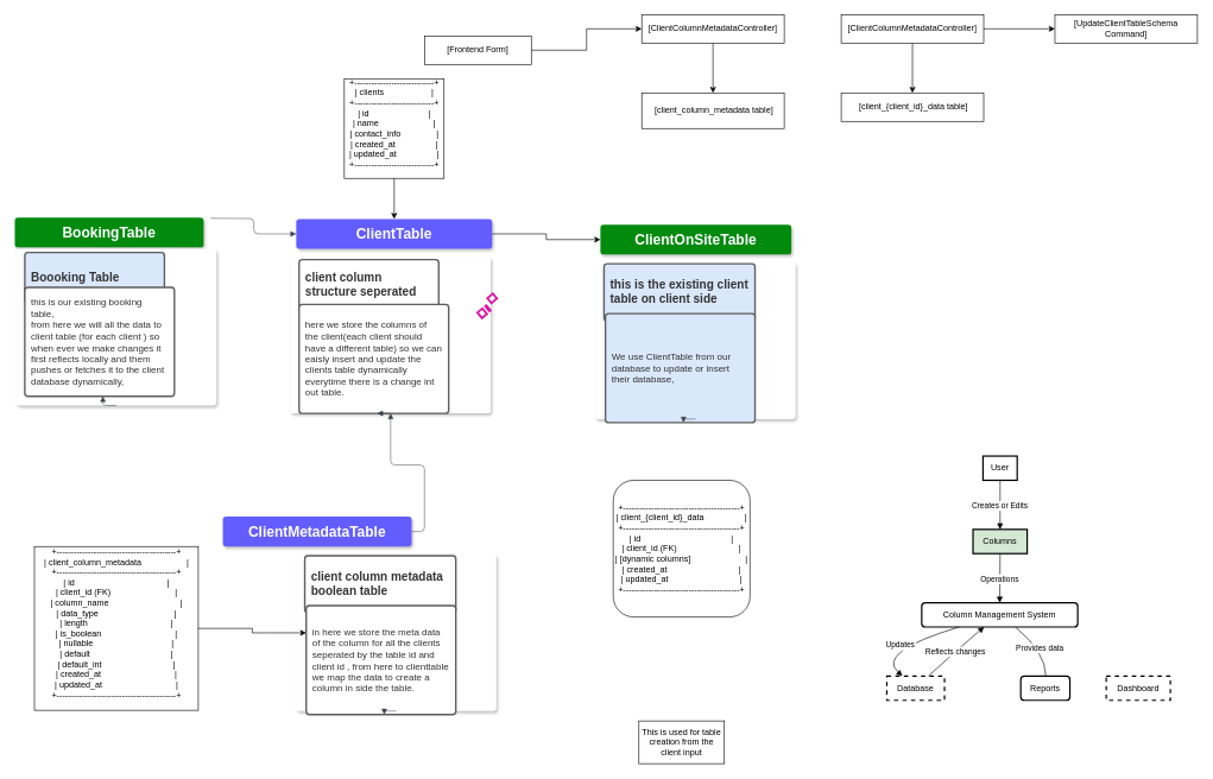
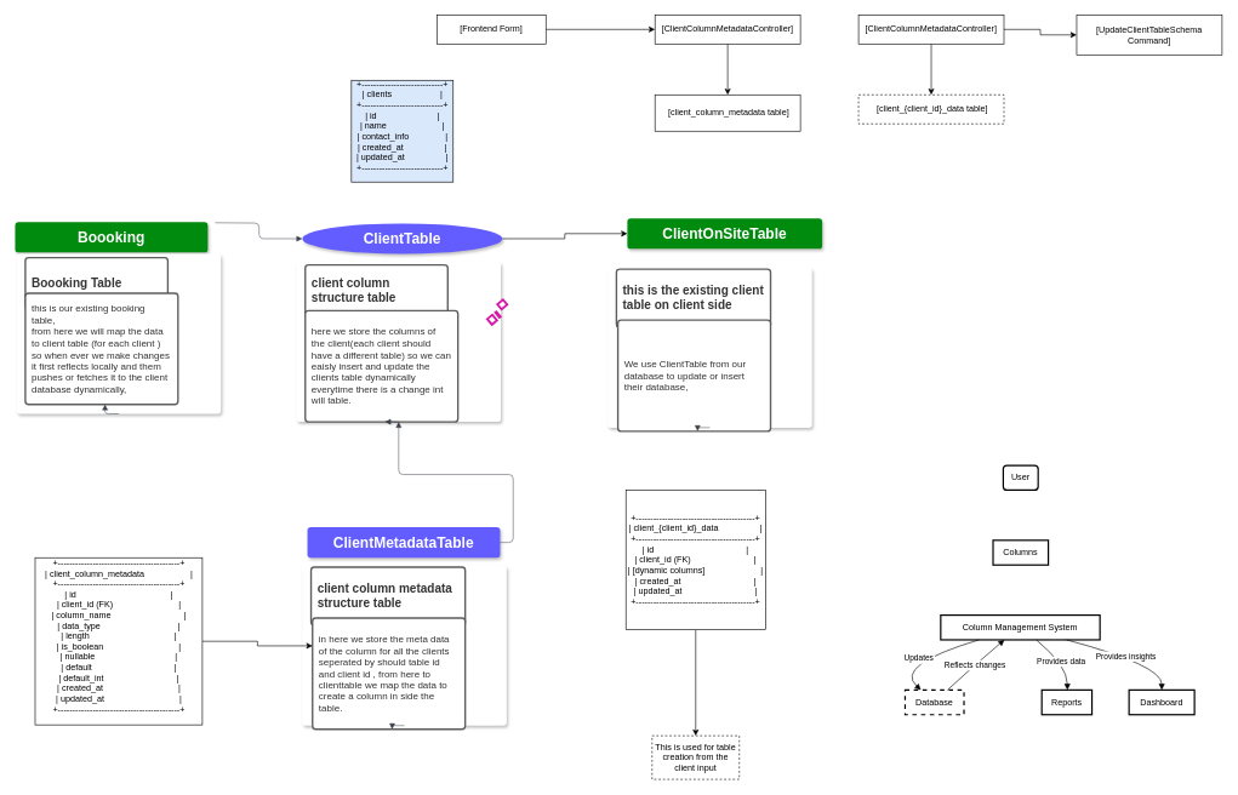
- <mxCell id="64" value="&lt;span style=&quot;text-align: left;&quot;&gt;[UpdateClientTableSchema Command]&lt;/span&gt;" style="rounded=0;whiteSpace=wrap;html=1;" vertex="1" parent="1"><mxGeometry x="1480" y="20" width="200" height="40" as="geometry" /></mxCell>
+ <mxCell id="64" value="&lt;span style=&quot;text-align: left;&quot;&gt;[UpdateClientTableSchema Command]&lt;/span&gt;" style="rounded=0;whiteSpace=wrap;html=1;" vertex="1" parent="1"><mxGeometry x="1480" y="20" width="200" height="55" as="geometry" /></mxCell>
- <mxCell id="57" value="&lt;span style=&quot;text-align: left;&quot;&gt;[Frontend Form]&lt;/span&gt;" style="rounded=0;whiteSpace=wrap;html=1;" vertex="1" parent="1"><mxGeometry x="595" y="50" width="150" height="40" as="geometry" /></mxCell>
+ <mxCell id="57" value="&lt;span style=&quot;text-align: left;&quot;&gt;[Frontend Form]&lt;/span&gt;" style="rounded=0;whiteSpace=wrap;html=1;" vertex="1" parent="1"><mxGeometry x="600" y="20" width="150" height="40" as="geometry" /></mxCell>
- <mxCell id="65" value="&lt;span style=&quot;text-align: left;&quot;&gt;&amp;nbsp;[client_{client_id}_data table]&lt;/span&gt;" style="rounded=0;whiteSpace=wrap;html=1;" vertex="1" parent="1"><mxGeometry x="1180" y="130" width="200" height="40" as="geometry" /></mxCell>
+ <mxCell id="65" value="&lt;span style=&quot;text-align: left;&quot;&gt;&amp;nbsp;[client_{client_id}_data table]&lt;/span&gt;" style="rounded=0;whiteSpace=wrap;html=1;dashed=1;" vertex="1" parent="1"><mxGeometry x="1180" y="130" width="200" height="40" as="geometry" /></mxCell>
- <mxCell id="69" value="&lt;div&gt;+----------------------------+&lt;/div&gt;&lt;div&gt;| clients&amp;nbsp; &amp;nbsp; &amp;nbsp; &amp;nbsp; &amp;nbsp; &amp;nbsp; &amp;nbsp; &amp;nbsp; &amp;nbsp; &amp;nbsp; |&lt;/div&gt;&lt;div&gt;+----------------------------+&lt;/div&gt;&lt;div&gt;| id&amp;nbsp; &amp;nbsp; &amp;nbsp; &amp;nbsp; &amp;nbsp; &amp;nbsp; &amp;nbsp; &amp;nbsp; &amp;nbsp; &amp;nbsp; &amp;nbsp; &amp;nbsp; &amp;nbsp;|&lt;/div&gt;&lt;div&gt;| name&amp;nbsp; &amp;nbsp; &amp;nbsp; &amp;nbsp; &amp;nbsp; &amp;nbsp; &amp;nbsp; &amp;nbsp; &amp;nbsp; &amp;nbsp; &amp;nbsp; &amp;nbsp;|&lt;/div&gt;&lt;div&gt;| contact_info&amp;nbsp; &amp;nbsp; &amp;nbsp; &amp;nbsp; &amp;nbsp; &amp;nbsp; &amp;nbsp; &amp;nbsp;|&lt;/div&gt;&lt;div&gt;| created_at&amp;nbsp; &amp;nbsp; &amp;nbsp; &amp;nbsp; &amp;nbsp; &amp;nbsp; &amp;nbsp; &amp;nbsp; &amp;nbsp;|&lt;/div&gt;&lt;div&gt;| updated_at&amp;nbsp; &amp;nbsp; &amp;nbsp; &amp;nbsp; &amp;nbsp; &amp;nbsp; &amp;nbsp; &amp;nbsp; &amp;nbsp;|&lt;/div&gt;&lt;div&gt;+----------------------------+&lt;/div&gt;&lt;div&gt;&lt;br&gt;&lt;/div&gt;" style="whiteSpace=wrap;html=1;aspect=fixed;" vertex="1" parent="1"><mxGeometry x="482.5" y="110" width="140" height="140" as="geometry" /></mxCell>
+ <mxCell id="69" value="&lt;div&gt;+----------------------------+&lt;/div&gt;&lt;div&gt;| clients&amp;nbsp; &amp;nbsp; &amp;nbsp; &amp;nbsp; &amp;nbsp; &amp;nbsp; &amp;nbsp; &amp;nbsp; &amp;nbsp; &amp;nbsp; |&lt;/div&gt;&lt;div&gt;+----------------------------+&lt;/div&gt;&lt;div&gt;| id&amp;nbsp; &amp;nbsp; &amp;nbsp; &amp;nbsp; &amp;nbsp; &amp;nbsp; &amp;nbsp; &amp;nbsp; &amp;nbsp; &amp;nbsp; &amp;nbsp; &amp;nbsp; &amp;nbsp;|&lt;/div&gt;&lt;div&gt;| name&amp;nbsp; &amp;nbsp; &amp;nbsp; &amp;nbsp; &amp;nbsp; &amp;nbsp; &amp;nbsp; &amp;nbsp; &amp;nbsp; &amp;nbsp; &amp;nbsp; &amp;nbsp;|&lt;/div&gt;&lt;div&gt;| contact_info&amp;nbsp; &amp;nbsp; &amp;nbsp; &amp;nbsp; &amp;nbsp; &amp;nbsp; &amp;nbsp; &amp;nbsp;|&lt;/div&gt;&lt;div&gt;| created_at&amp;nbsp; &amp;nbsp; &amp;nbsp; &amp;nbsp; &amp;nbsp; &amp;nbsp; &amp;nbsp; &amp;nbsp; &amp;nbsp;|&lt;/div&gt;&lt;div&gt;| updated_at&amp;nbsp; &amp;nbsp; &amp;nbsp; &amp;nbsp; &amp;nbsp; &amp;nbsp; &amp;nbsp; &amp;nbsp; &amp;nbsp;|&lt;/div&gt;&lt;div&gt;+----------------------------+&lt;/div&gt;&lt;div&gt;&lt;br&gt;&lt;/div&gt;" style="whiteSpace=wrap;html=1;aspect=fixed;fillColor=#dae8fc;" vertex="1" parent="1"><mxGeometry x="482.5" y="110" width="140" height="140" as="geometry" /></mxCell>
- <mxCell id="68" style="edgeStyle=orthogonalEdgeStyle;rounded=0;orthogonalLoop=1;jettySize=auto;html=1;" edge="1" parent="1" source="69" target="25"><mxGeometry relative="1" as="geometry" /></mxCell>
- <mxCell id="26" value="BookingTable" style="html=1;overflow=block;blockSpacing=1;whiteSpace=wrap;fontSize=20;fontColor=#ffffff;fontStyle=1;align=center;spacing=9;verticalAlign=middle;strokeOpacity=0;fillOpacity=100;rounded=1;absoluteArcSize=1;arcSize=9;shadow=1;fillColor=#008A0E;strokeWidth=2.3;lucidId=nfBWnPnNE7Cg;" vertex="1" parent="1"><mxGeometry x="20" y="305" width="265" height="42" as="geometry" /></mxCell>
+ <mxCell id="26" value="Boooking" style="html=1;overflow=block;blockSpacing=1;whiteSpace=wrap;fontSize=20;fontColor=#ffffff;fontStyle=1;align=center;spacing=9;verticalAlign=middle;strokeOpacity=0;fillOpacity=100;rounded=1;absoluteArcSize=1;arcSize=9;shadow=1;fillColor=#008A0E;strokeWidth=2.3;lucidId=nfBWnPnNE7Cg;" vertex="1" parent="1"><mxGeometry x="20" y="305" width="265" height="42" as="geometry" /></mxCell>
- <mxCell id="25" value="ClientTable" style="html=1;overflow=block;blockSpacing=1;whiteSpace=wrap;fontSize=20;fontColor=#ffffff;fontStyle=1;align=center;spacing=9;verticalAlign=middle;strokeOpacity=0;fillOpacity=100;rounded=1;absoluteArcSize=1;arcSize=9;shadow=1;fillColor=#635dff;strokeWidth=2.3;lucidId=u~AWKzOc-3VQ;" vertex="1" parent="1"><mxGeometry x="415" y="307" width="275" height="42" as="geometry" /></mxCell>
+ <mxCell id="25" value="ClientTable" style="ellipse;html=1;overflow=block;blockSpacing=1;whiteSpace=wrap;fontSize=20;fontColor=#ffffff;fontStyle=1;align=center;spacing=9;verticalAlign=middle;strokeOpacity=0;fillOpacity=100;absoluteArcSize=1;arcSize=9;shadow=1;fillColor=#635dff;strokeWidth=2.3;lucidId=u~AWKzOc-3VQ;" vertex="1" parent="1"><mxGeometry x="415" y="307" width="275" height="42" as="geometry" /></mxCell>
- <mxCell id="55" value="ClientOnSiteTable" style="html=1;overflow=block;blockSpacing=1;whiteSpace=wrap;fontSize=20;fontColor=#ffffff;fontStyle=1;align=center;spacing=9;verticalAlign=middle;strokeOpacity=0;fillOpacity=100;rounded=1;absoluteArcSize=1;arcSize=9;shadow=1;fillColor=#008A0E;strokeWidth=2.3;lucidId=.iBWn_iySjag;" vertex="1" parent="1"><mxGeometry x="842" y="315" width="268" height="42" as="geometry" /></mxCell>
+ <mxCell id="55" value="ClientOnSiteTable" style="html=1;overflow=block;blockSpacing=1;whiteSpace=wrap;fontSize=20;fontColor=#ffffff;fontStyle=1;align=center;spacing=9;verticalAlign=middle;strokeOpacity=0;fillOpacity=100;rounded=1;absoluteArcSize=1;arcSize=9;shadow=1;fillColor=#008A0E;strokeWidth=2.3;lucidId=.iBWn_iySjag;" vertex="1" parent="1"><mxGeometry x="862" y="300" width="268" height="42" as="geometry" /></mxCell>
- <mxCell id="34" value="Boooking Table" style="html=1;overflow=block;blockSpacing=1;whiteSpace=wrap;fontSize=16.7;fontColor=#333333;fontStyle=1;align=left;spacing=9;verticalAlign=middle;strokeColor=#5e5e5e;strokeOpacity=100;rounded=1;absoluteArcSize=1;arcSize=9;strokeWidth=2.3;lucidId=rfBW9VxdSLrM;fillColor=#dae8fc;" vertex="1" parent="31"><mxGeometry x="12" y="5" width="196" height="71" as="geometry" /></mxCell>
+ <mxCell id="34" value="Boooking Table" style="html=1;overflow=block;blockSpacing=1;whiteSpace=wrap;fontSize=16.7;fontColor=#333333;fontStyle=1;align=left;spacing=9;verticalAlign=middle;strokeColor=#5e5e5e;strokeOpacity=100;rounded=1;absoluteArcSize=1;arcSize=9;strokeWidth=2.3;lucidId=rfBW9VxdSLrM;" vertex="1" parent="31"><mxGeometry x="12" y="5" width="196" height="71" as="geometry" /></mxCell>
- <mxCell id="21" value="client column structure seperated" style="html=1;overflow=block;blockSpacing=1;whiteSpace=wrap;fontSize=16.7;fontColor=#333333;fontStyle=1;align=left;spacing=9;verticalAlign=middle;strokeColor=#5e5e5e;strokeOpacity=100;rounded=1;absoluteArcSize=1;arcSize=9;strokeWidth=2.3;lucidId=u~AWYS-4RPeJ;" vertex="1" parent="18"><mxGeometry x="12" y="4" width="196" height="71" as="geometry" /></mxCell>
+ <mxCell id="21" value="client column structure table" style="html=1;overflow=block;blockSpacing=1;whiteSpace=wrap;fontSize=16.7;fontColor=#333333;fontStyle=1;align=left;spacing=9;verticalAlign=middle;strokeColor=#5e5e5e;strokeOpacity=100;rounded=1;absoluteArcSize=1;arcSize=9;strokeWidth=2.3;lucidId=u~AWYS-4RPeJ;" vertex="1" parent="18"><mxGeometry x="12" y="4" width="196" height="71" as="geometry" /></mxCell>
- <mxCell id="52" value="this is the existing client table on client side&amp;nbsp;" style="html=1;overflow=block;blockSpacing=1;whiteSpace=wrap;fontSize=16.7;fontColor=#333333;fontStyle=1;align=left;spacing=9;verticalAlign=middle;strokeColor=#5e5e5e;strokeOpacity=100;rounded=1;absoluteArcSize=1;arcSize=9;strokeWidth=2.3;lucidId=.iBWCVdhbdKs;fillColor=#dae8fc;" vertex="1" parent="49"><mxGeometry x="12" y="2" width="212" height="80" as="geometry" /></mxCell>
+ <mxCell id="52" value="this is the existing client table on client side&amp;nbsp;" style="html=1;overflow=block;blockSpacing=1;whiteSpace=wrap;fontSize=16.7;fontColor=#333333;fontStyle=1;align=left;spacing=9;verticalAlign=middle;strokeColor=#5e5e5e;strokeOpacity=100;rounded=1;absoluteArcSize=1;arcSize=9;strokeWidth=2.3;lucidId=.iBWCVdhbdKs;" vertex="1" parent="49"><mxGeometry x="12" y="2" width="212" height="80" as="geometry" /></mxCell>
- <mxCell id="35" value="this is our existing booking table,&#10;from here we will all the data to client table (for each client ) so when ever we make changes it first reflects locally and them pushes or fetches it to the client database dynamically," style="html=1;overflow=block;blockSpacing=1;whiteSpace=wrap;fontSize=13.3;fontColor=#333333;align=left;spacing=9;verticalAlign=middle;strokeColor=#5e5e5e;strokeOpacity=100;rounded=1;absoluteArcSize=1;arcSize=9;strokeWidth=2.3;lucidId=rfBWb71aAcAI;" vertex="1" parent="31"><mxGeometry x="12" y="54" width="210" height="153" as="geometry" /></mxCell>
+ <mxCell id="35" value="this is our existing booking table,&#10;from here we will map the data to client table (for each client ) so when ever we make changes it first reflects locally and them pushes or fetches it to the client database dynamically," style="html=1;overflow=block;blockSpacing=1;whiteSpace=wrap;fontSize=13.3;fontColor=#333333;align=left;spacing=9;verticalAlign=middle;strokeColor=#5e5e5e;strokeOpacity=100;rounded=1;absoluteArcSize=1;arcSize=9;strokeWidth=2.3;lucidId=rfBWb71aAcAI;" vertex="1" parent="31"><mxGeometry x="12" y="54" width="210" height="153" as="geometry" /></mxCell>
- <mxCell id="22" value="here we store the columns of the client(each client should have a different table) so we can eaisly insert and update the clients table dynamically everytime there is a change int out table." style="html=1;overflow=block;blockSpacing=1;whiteSpace=wrap;fontSize=13.3;fontColor=#333333;align=left;spacing=9;verticalAlign=middle;strokeColor=#5e5e5e;strokeOpacity=100;rounded=1;absoluteArcSize=1;arcSize=9;strokeWidth=2.3;lucidId=u~AW5iMgt4Q7;" vertex="1" parent="18"><mxGeometry x="12" y="67" width="210" height="153" as="geometry" /></mxCell>
+ <mxCell id="22" value="here we store the columns of the client(each client should have a different table) so we can eaisly insert and update the clients table dynamically everytime there is a change int will table." style="html=1;overflow=block;blockSpacing=1;whiteSpace=wrap;fontSize=13.3;fontColor=#333333;align=left;spacing=9;verticalAlign=middle;strokeColor=#5e5e5e;strokeOpacity=100;rounded=1;absoluteArcSize=1;arcSize=9;strokeWidth=2.3;lucidId=u~AW5iMgt4Q7;" vertex="1" parent="18"><mxGeometry x="12" y="67" width="210" height="153" as="geometry" /></mxCell>
- <mxCell id="53" value="We use ClientTable from our database to update or insert their database," style="html=1;overflow=block;blockSpacing=1;whiteSpace=wrap;fontSize=13.3;fontColor=#333333;align=left;spacing=9;verticalAlign=middle;strokeColor=#5e5e5e;strokeOpacity=100;rounded=1;absoluteArcSize=1;arcSize=9;strokeWidth=2.3;lucidId=.iBWprZ5b4EC;fillColor=#dae8fc;" vertex="1" parent="49"><mxGeometry x="14" y="72" width="210" height="153" as="geometry" /></mxCell>
+ <mxCell id="53" value="We use ClientTable from our database to update or insert their database," style="html=1;overflow=block;blockSpacing=1;whiteSpace=wrap;fontSize=13.3;fontColor=#333333;align=left;spacing=9;verticalAlign=middle;strokeColor=#5e5e5e;strokeOpacity=100;rounded=1;absoluteArcSize=1;arcSize=9;strokeWidth=2.3;lucidId=.iBWprZ5b4EC;" vertex="1" parent="49"><mxGeometry x="14" y="72" width="210" height="153" as="geometry" /></mxCell>
- <mxCell id="2" value="User" style="whiteSpace=wrap;strokeWidth=2;" parent="1" vertex="1"><mxGeometry x="1379" y="640" width="48" height="34" as="geometry" /></mxCell>
+ <mxCell id="2" value="User" style="whiteSpace=wrap;strokeWidth=2;rounded=1;" parent="1" vertex="1"><mxGeometry x="1379" y="640" width="48" height="34" as="geometry" /></mxCell>
- <mxCell id="8" value="Creates or Edits" style="curved=1;startArrow=none;endArrow=block;exitX=0.5;exitY=1;entryX=0.5;entryY=0;" parent="1" source="2" target="3" edge="1"><mxGeometry relative="1" as="geometry"><Array as="points" /></mxGeometry></mxCell>
- <mxCell id="47" value="ClientMetadataTable" style="html=1;overflow=block;blockSpacing=1;whiteSpace=wrap;fontSize=20;fontColor=#ffffff;fontStyle=1;align=center;spacing=9;verticalAlign=middle;strokeOpacity=0;fillOpacity=100;rounded=1;absoluteArcSize=1;arcSize=9;shadow=1;fillColor=#635dff;strokeWidth=2.3;lucidId=.iBWn_iySjag;" vertex="1" parent="1"><mxGeometry x="312" y="725" width="265" height="42" as="geometry" /></mxCell>
+ <mxCell id="47" value="ClientMetadataTable" style="html=1;overflow=block;blockSpacing=1;whiteSpace=wrap;fontSize=20;fontColor=#ffffff;fontStyle=1;align=center;spacing=9;verticalAlign=middle;strokeOpacity=0;fillOpacity=100;rounded=1;absoluteArcSize=1;arcSize=9;shadow=1;fillColor=#635dff;strokeWidth=2.3;lucidId=.iBWn_iySjag;" vertex="1" parent="1"><mxGeometry x="422" y="725" width="265" height="42" as="geometry" /></mxCell>
- <mxCell id="3" value="Columns" style="whiteSpace=wrap;strokeWidth=2;fillColor=#d5e8d4;" parent="1" vertex="1"><mxGeometry x="1365" y="743" width="76" height="34" as="geometry" /></mxCell>
+ <mxCell id="3" value="Columns" style="whiteSpace=wrap;strokeWidth=2;" parent="1" vertex="1"><mxGeometry x="1365" y="743" width="76" height="34" as="geometry" /></mxCell>
- <mxCell id="71" value="+-----------------------------------------+&#10;| client_{client_id}_data                 |&#10;+-----------------------------------------+&#10;| id                                      |&#10;| client_id (FK)                          |&#10;| [dynamic columns]                       |&#10;| created_at                              |&#10;| updated_at                              |&#10;+-----------------------------------------+" style="whiteSpace=wrap;html=1;aspect=fixed;rounded=1;" vertex="1" parent="1"><mxGeometry x="860" y="674" width="192" height="192" as="geometry" /></mxCell>
+ <mxCell id="71" value="+-----------------------------------------+&#10;| client_{client_id}_data                 |&#10;+-----------------------------------------+&#10;| id                                      |&#10;| client_id (FK)                          |&#10;| [dynamic columns]                       |&#10;| created_at                              |&#10;| updated_at                              |&#10;+-----------------------------------------+" style="whiteSpace=wrap;html=1;aspect=fixed;" vertex="1" parent="1"><mxGeometry x="860" y="674" width="192" height="192" as="geometry" /></mxCell>
- <mxCell id="44" value="client column metadata boolean table" style="html=1;overflow=block;blockSpacing=1;whiteSpace=wrap;fontSize=16.7;fontColor=#333333;fontStyle=1;align=left;spacing=9;verticalAlign=middle;strokeColor=#5e5e5e;strokeOpacity=100;rounded=1;absoluteArcSize=1;arcSize=9;strokeWidth=2.3;lucidId=.iBWCVdhbdKs;" vertex="1" parent="41"><mxGeometry x="12" y="2" width="212" height="80" as="geometry" /></mxCell>
+ <mxCell id="44" value="client column metadata structure table" style="html=1;overflow=block;blockSpacing=1;whiteSpace=wrap;fontSize=16.7;fontColor=#333333;fontStyle=1;align=left;spacing=9;verticalAlign=middle;strokeColor=#5e5e5e;strokeOpacity=100;rounded=1;absoluteArcSize=1;arcSize=9;strokeWidth=2.3;lucidId=.iBWCVdhbdKs;" vertex="1" parent="41"><mxGeometry x="12" y="2" width="212" height="80" as="geometry" /></mxCell>
- <mxCell id="9" value="Operations" style="curved=1;startArrow=none;endArrow=block;exitX=0.5;exitY=1;entryX=0.5;entryY=0;" parent="1" source="3" target="4" edge="1"><mxGeometry relative="1" as="geometry"><Array as="points" /></mxGeometry></mxCell>
- <mxCell id="4" value="Column Management System" style="whiteSpace=wrap;strokeWidth=2;rounded=1;" parent="1" vertex="1"><mxGeometry x="1293" y="846" width="219" height="34" as="geometry" /></mxCell>
+ <mxCell id="4" value="Column Management System" style="whiteSpace=wrap;strokeWidth=2;" parent="1" vertex="1"><mxGeometry x="1293" y="846" width="219" height="34" as="geometry" /></mxCell>
+ <mxCell id="13" value="Provides insights" style="curved=1;startArrow=none;endArrow=block;exitX=0.79;exitY=1;entryX=0.5;entryY=0;" parent="1" source="4" target="7" edge="1"><mxGeometry relative="1" as="geometry"><Array as="points"><mxPoint x="1597" y="915" /></Array></mxGeometry></mxCell>
- <mxCell id="45" value="in here we store the meta data of the column for all the clients seperated by the table id and client id , from here to clienttable we map the data to create a column in side the table." style="html=1;overflow=block;blockSpacing=1;whiteSpace=wrap;fontSize=13.3;fontColor=#333333;align=left;spacing=9;verticalAlign=middle;strokeColor=#5e5e5e;strokeOpacity=100;rounded=1;absoluteArcSize=1;arcSize=9;strokeWidth=2.3;lucidId=.iBWprZ5b4EC;" vertex="1" parent="41"><mxGeometry x="14" y="72" width="210" height="153" as="geometry" /></mxCell>
+ <mxCell id="45" value="in here we store the meta data of the column for all the clients seperated by should table id and client id , from here to clienttable we map the data to create a column in side the table." style="html=1;overflow=block;blockSpacing=1;whiteSpace=wrap;fontSize=13.3;fontColor=#333333;align=left;spacing=9;verticalAlign=middle;strokeColor=#5e5e5e;strokeOpacity=100;rounded=1;absoluteArcSize=1;arcSize=9;strokeWidth=2.3;lucidId=.iBWprZ5b4EC;" vertex="1" parent="41"><mxGeometry x="14" y="72" width="210" height="153" as="geometry" /></mxCell>
- <mxCell id="12" value="Provides data" style="curved=1;startArrow=none;endArrow=none;exitX=0.6;exitY=1;entryX=0.51;entryY=0;" parent="1" source="4" target="6" edge="1"><mxGeometry relative="1" as="geometry"><Array as="points"><mxPoint x="1467" y="915" /></Array></mxGeometry></mxCell>
+ <mxCell id="12" value="Provides data" style="curved=1;startArrow=none;endArrow=block;exitX=0.6;exitY=1;entryX=0.51;entryY=0;" parent="1" source="4" target="6" edge="1"><mxGeometry relative="1" as="geometry"><Array as="points"><mxPoint x="1467" y="915" /></Array></mxGeometry></mxCell>
- <mxCell id="6" value="Reports" style="whiteSpace=wrap;strokeWidth=2;rounded=1;" parent="1" vertex="1"><mxGeometry x="1432" y="949" width="69" height="34" as="geometry" /></mxCell>
+ <mxCell id="6" value="Reports" style="whiteSpace=wrap;strokeWidth=2;" parent="1" vertex="1"><mxGeometry x="1432" y="949" width="69" height="34" as="geometry" /></mxCell>
- <mxCell id="7" value="Dashboard" style="whiteSpace=wrap;strokeWidth=2;dashed=1;" parent="1" vertex="1"><mxGeometry x="1552" y="949" width="90" height="34" as="geometry" /></mxCell>
+ <mxCell id="7" value="Dashboard" style="whiteSpace=wrap;strokeWidth=2;" parent="1" vertex="1"><mxGeometry x="1552" y="949" width="90" height="34" as="geometry" /></mxCell>
+ <mxCell id="70" value="" style="edgeStyle=orthogonalEdgeStyle;rounded=0;orthogonalLoop=1;jettySize=auto;html=1;" edge="1" parent="1" source="71" target="72"><mxGeometry relative="1" as="geometry" /></mxCell>
- <mxCell id="72" value="This is used for table creation from the client input" style="whiteSpace=wrap;html=1;" vertex="1" parent="1"><mxGeometry x="896" y="1012" width="120" height="60" as="geometry" /></mxCell>
+ <mxCell id="72" value="This is used for table creation from the client input" style="whiteSpace=wrap;html=1;dashed=1;" vertex="1" parent="1"><mxGeometry x="896" y="1012" width="120" height="60" as="geometry" /></mxCell>
